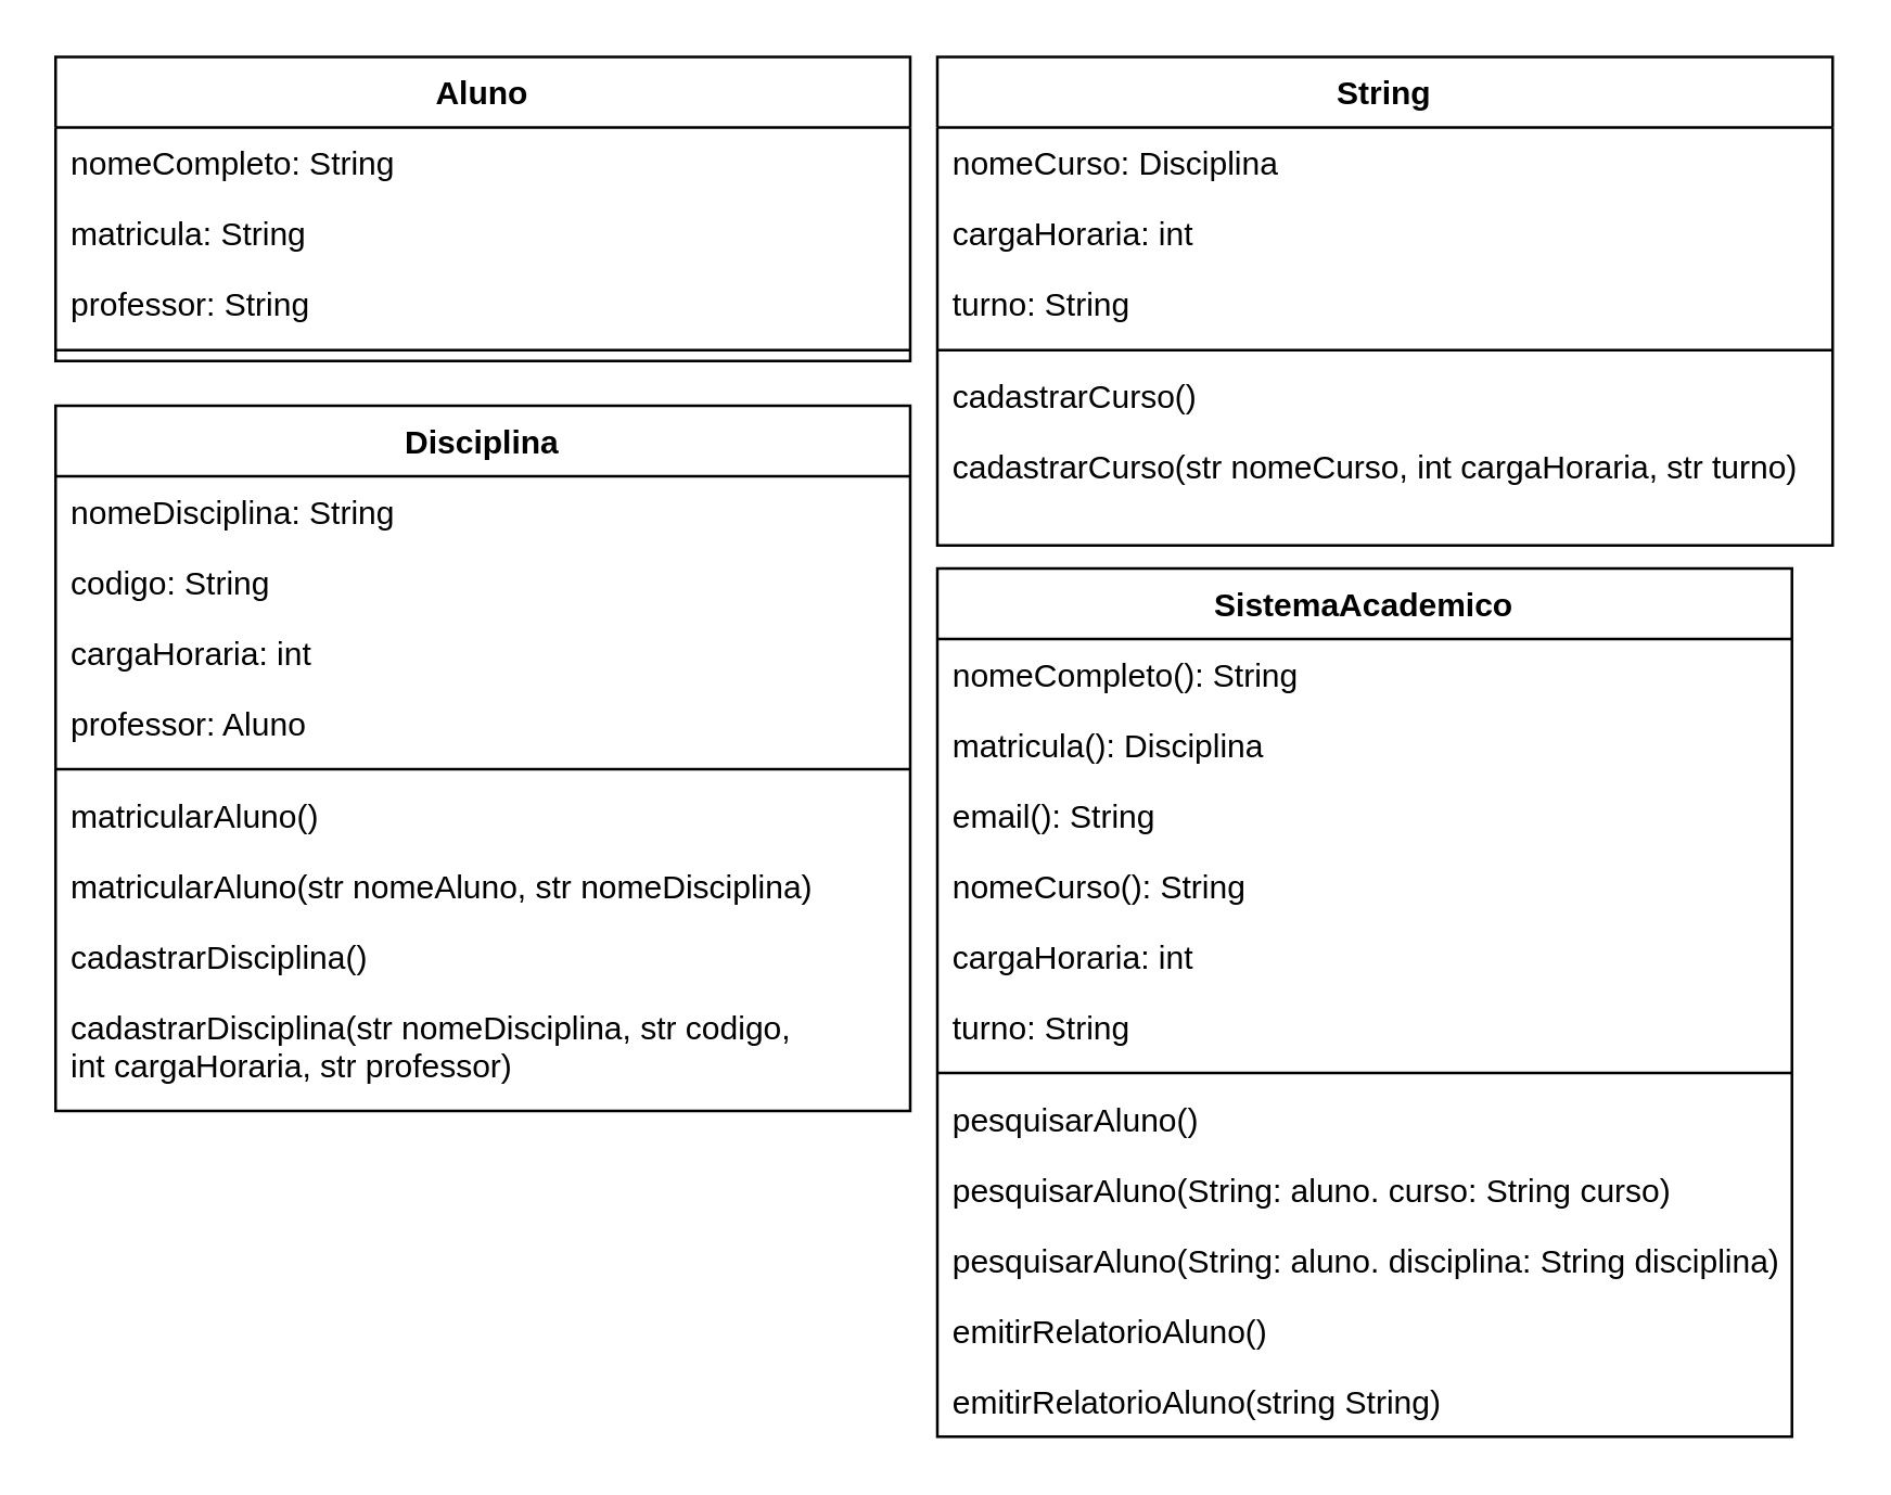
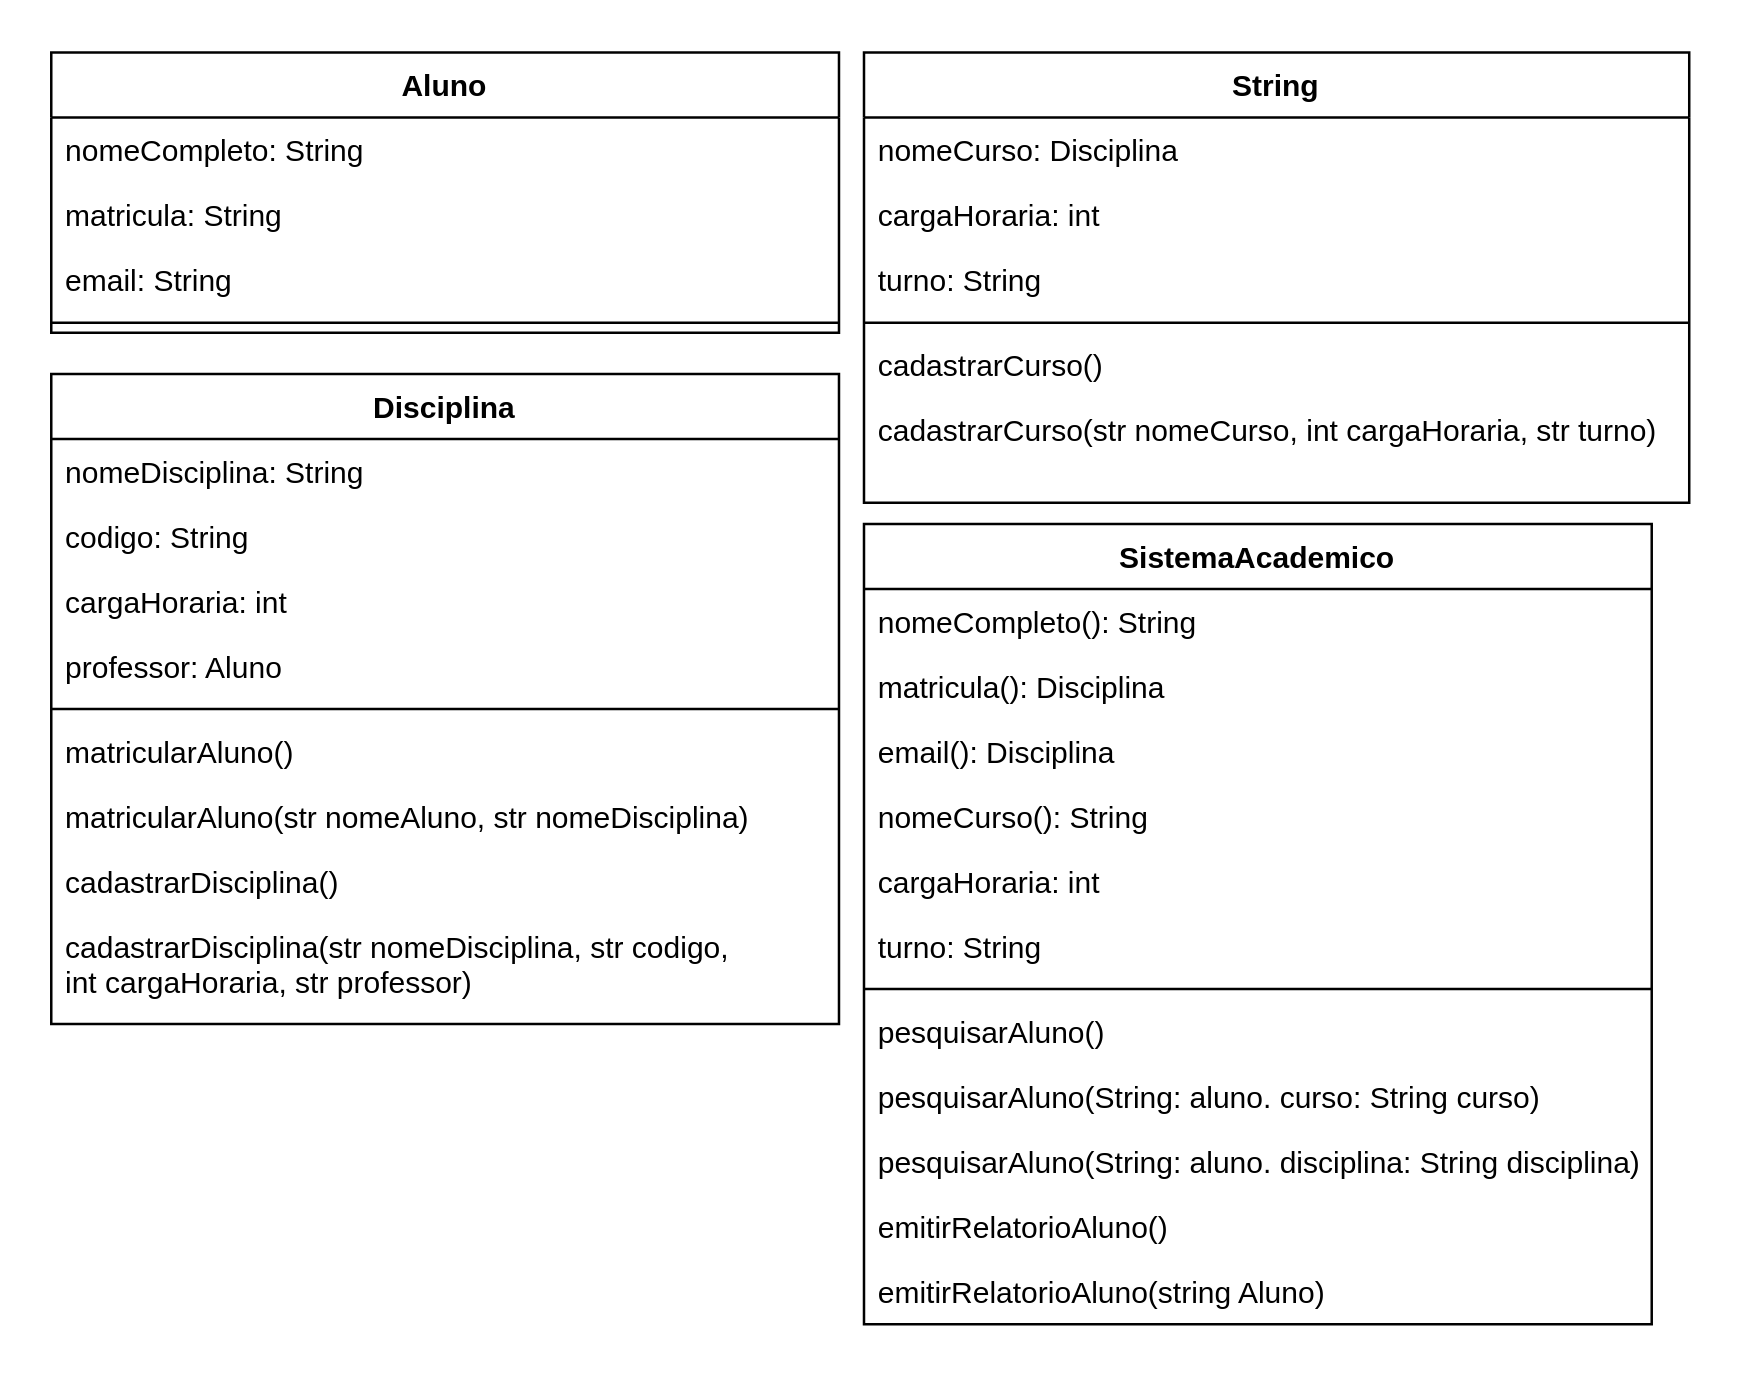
- <mxCell id="5" value="professor: String" style="text;strokeColor=none;fillColor=none;align=left;verticalAlign=top;spacingLeft=4;spacingRight=4;overflow=hidden;rotatable=0;points=[[0,0.5],[1,0.5]];portConstraint=eastwest;" parent="2" vertex="1"><mxGeometry y="78" width="315" height="26" as="geometry" /></mxCell>
+ <mxCell id="5" value="email: String" style="text;strokeColor=none;fillColor=none;align=left;verticalAlign=top;spacingLeft=4;spacingRight=4;overflow=hidden;rotatable=0;points=[[0,0.5],[1,0.5]];portConstraint=eastwest;" parent="2" vertex="1"><mxGeometry y="78" width="315" height="26" as="geometry" /></mxCell>
- <mxCell id="27" value="email(): String" style="text;strokeColor=none;fillColor=none;align=left;verticalAlign=top;spacingLeft=4;spacingRight=4;overflow=hidden;rotatable=0;points=[[0,0.5],[1,0.5]];portConstraint=eastwest;" vertex="1" parent="24"><mxGeometry y="78" width="315" height="26" as="geometry" /></mxCell>
+ <mxCell id="27" value="email(): Disciplina" style="text;strokeColor=none;fillColor=none;align=left;verticalAlign=top;spacingLeft=4;spacingRight=4;overflow=hidden;rotatable=0;points=[[0,0.5],[1,0.5]];portConstraint=eastwest;" vertex="1" parent="24"><mxGeometry y="78" width="315" height="26" as="geometry" /></mxCell>
- <mxCell id="36" value="emitirRelatorioAluno(string String)&#10;" style="text;strokeColor=none;fillColor=none;align=left;verticalAlign=top;spacingLeft=4;spacingRight=4;overflow=hidden;rotatable=0;points=[[0,0.5],[1,0.5]];portConstraint=eastwest;" parent="24" vertex="1"><mxGeometry y="294" width="315" height="26" as="geometry" /></mxCell>
+ <mxCell id="36" value="emitirRelatorioAluno(string Aluno)&#10;" style="text;strokeColor=none;fillColor=none;align=left;verticalAlign=top;spacingLeft=4;spacingRight=4;overflow=hidden;rotatable=0;points=[[0,0.5],[1,0.5]];portConstraint=eastwest;" parent="24" vertex="1"><mxGeometry y="294" width="315" height="26" as="geometry" /></mxCell>
